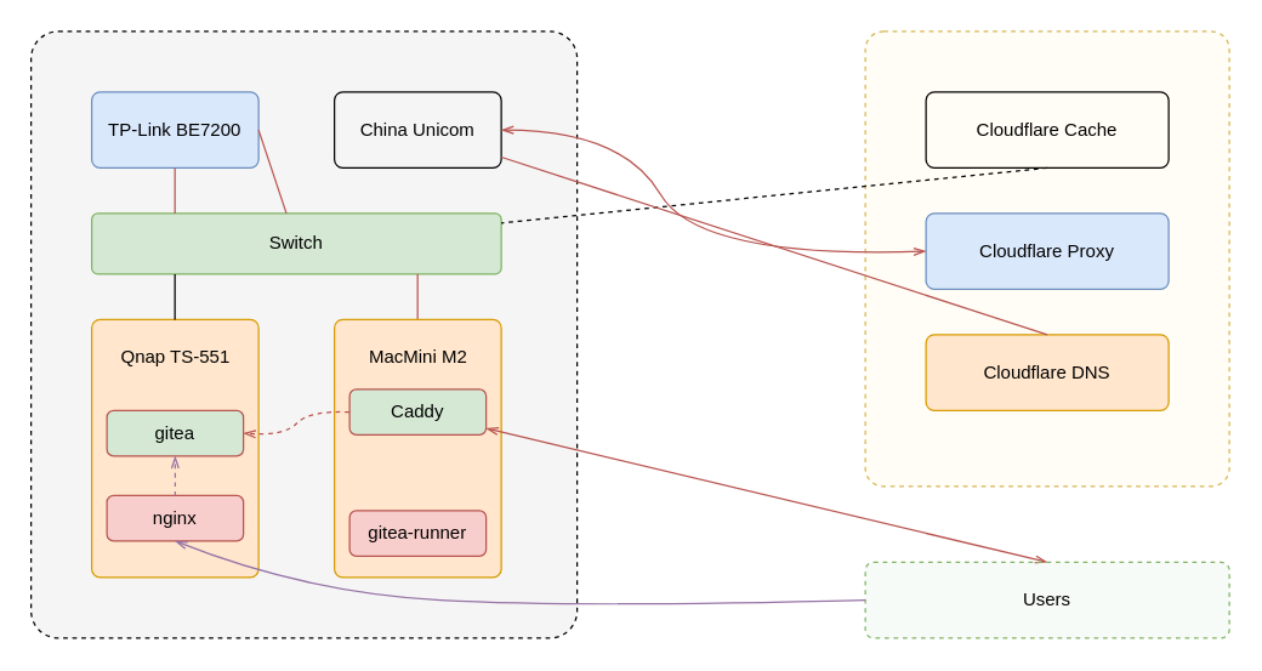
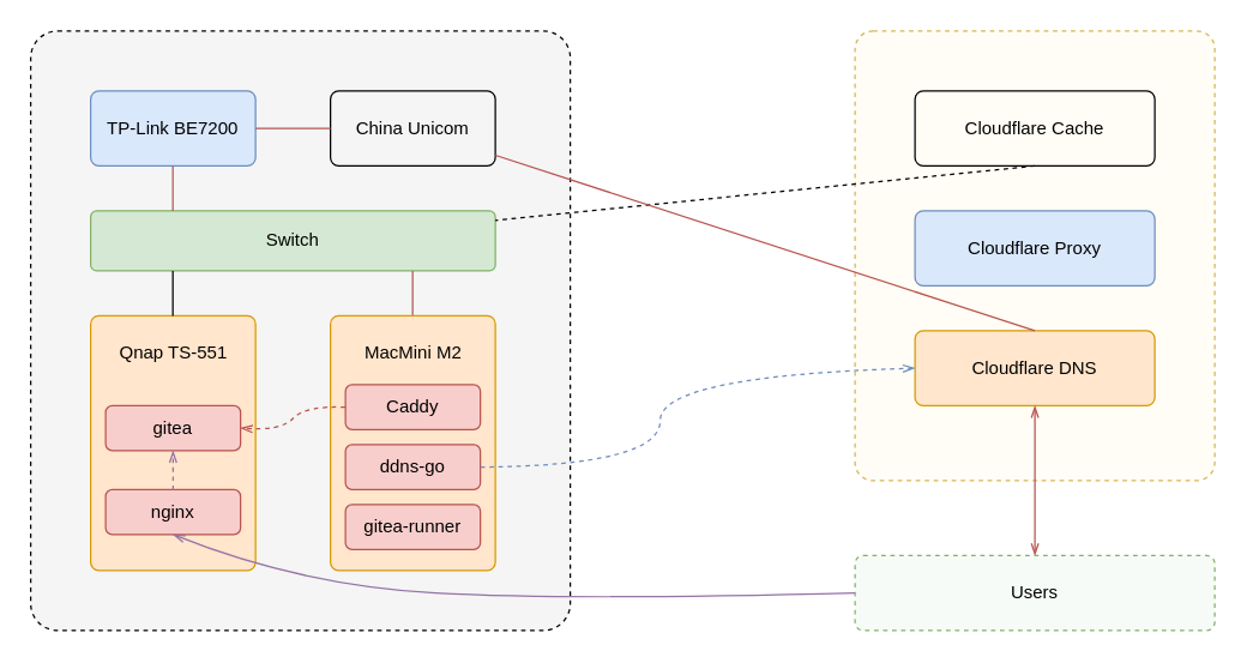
- <mxCell id="26" value="" style="curved=1;endArrow=openThin;html=1;rounded=0;fontFamily=Helvetica;fontSize=12;fontColor=default;exitX=1;exitY=0.5;exitDx=0;exitDy=0;entryX=0;entryY=0.5;entryDx=0;entryDy=0;startArrow=openThin;startFill=0;endFill=0;fillColor=#f8cecc;strokeColor=#b85450;" parent="2" source="6" target="23" edge="1"><mxGeometry width="50" height="50" relative="1" as="geometry"><mxPoint x="400" y="100" as="sourcePoint" /><mxPoint x="520" y="190" as="targetPoint" /><Array as="points"><mxPoint x="390" y="65" /><mxPoint x="440" y="150" /></Array></mxGeometry></mxCell>
- <mxCell id="9" value="" style="endArrow=none;html=1;rounded=0;fontFamily=Helvetica;fontSize=12;fontColor=default;strokeWidth=1;exitX=1;exitY=0.5;exitDx=0;exitDy=0;fillColor=#f8cecc;strokeColor=#b85450;" parent="2" source="7" target="5" edge="1"><mxGeometry width="50" height="50" relative="1" as="geometry"><mxPoint x="225" y="120" as="sourcePoint" /><mxPoint x="225.0" y="90" as="targetPoint" /></mxGeometry></mxCell>
+ <mxCell id="9" value="" style="endArrow=none;html=1;rounded=0;fontFamily=Helvetica;fontSize=12;fontColor=default;entryX=0;entryY=0.5;entryDx=0;entryDy=0;strokeWidth=1;exitX=1;exitY=0.5;exitDx=0;exitDy=0;fillColor=#f8cecc;strokeColor=#b85450;" parent="2" source="7" target="6" edge="1"><mxGeometry width="50" height="50" relative="1" as="geometry"><mxPoint x="225" y="120" as="sourcePoint" /><mxPoint x="225.0" y="90" as="targetPoint" /></mxGeometry></mxCell>
+ <mxCell id="30" value="" style="curved=1;endArrow=openThin;html=1;rounded=0;fontFamily=Helvetica;fontSize=12;fontColor=default;exitX=1;exitY=0.5;exitDx=0;exitDy=0;entryX=0;entryY=0.5;entryDx=0;entryDy=0;startArrow=none;startFill=0;endFill=0;fillColor=#dae8fc;strokeColor=#6c8ebf;dashed=1;" parent="2" source="19" target="22" edge="1"><mxGeometry width="50" height="50" relative="1" as="geometry"><mxPoint x="340" y="190" as="sourcePoint" /><mxPoint x="500" y="270" as="targetPoint" /><Array as="points"><mxPoint x="420" y="290" /><mxPoint x="420" y="230" /></Array></mxGeometry></mxCell>
- <mxCell id="17" value="Caddy" style="rounded=1;whiteSpace=wrap;html=1;align=center;verticalAlign=middle;fontFamily=Helvetica;fontSize=12;glass=0;shadow=0;fillColor=#d5e8d4;strokeColor=#b85450;strokeWidth=1;" parent="2" vertex="1"><mxGeometry x="210" y="236" width="90" height="30" as="geometry" /></mxCell>
+ <mxCell id="17" value="Caddy" style="rounded=1;whiteSpace=wrap;html=1;align=center;verticalAlign=middle;fontFamily=Helvetica;fontSize=12;glass=0;shadow=0;fillColor=#f8cecc;strokeColor=#b85450;strokeWidth=1;" parent="2" vertex="1"><mxGeometry x="210" y="236" width="90" height="30" as="geometry" /></mxCell>
- <mxCell id="14" value="gitea" style="rounded=1;whiteSpace=wrap;html=1;align=center;verticalAlign=middle;fontFamily=Helvetica;fontSize=12;glass=0;shadow=0;fillColor=#d5e8d4;strokeColor=#b85450;strokeWidth=1;" parent="2" vertex="1"><mxGeometry x="50" y="250" width="90" height="30" as="geometry" /></mxCell>
+ <mxCell id="14" value="gitea" style="rounded=1;whiteSpace=wrap;html=1;align=center;verticalAlign=middle;fontFamily=Helvetica;fontSize=12;glass=0;shadow=0;fillColor=#f8cecc;strokeColor=#b85450;strokeWidth=1;" parent="2" vertex="1"><mxGeometry x="50" y="250" width="90" height="30" as="geometry" /></mxCell>
+ <mxCell id="19" value="ddns-go" style="rounded=1;whiteSpace=wrap;html=1;align=center;verticalAlign=middle;fontFamily=Helvetica;fontSize=12;glass=0;shadow=0;fillColor=#f8cecc;strokeColor=#b85450;strokeWidth=1;" parent="2" vertex="1"><mxGeometry x="210" y="276" width="90" height="30" as="geometry" /></mxCell>
- <mxCell id="28" value="" style="endArrow=openThin;html=1;rounded=0;fontFamily=Helvetica;fontSize=12;fontColor=default;exitX=0.5;exitY=0;exitDx=0;exitDy=0;fillColor=#f8cecc;strokeColor=#b85450;endFill=0;startArrow=openThin;startFill=0;" parent="2" source="29" target="17" edge="1"><mxGeometry width="50" height="50" relative="1" as="geometry"><mxPoint x="670" y="320" as="sourcePoint" /><mxPoint x="610" y="290" as="targetPoint" /></mxGeometry></mxCell>
+ <mxCell id="28" value="" style="endArrow=openThin;html=1;rounded=0;fontFamily=Helvetica;fontSize=12;fontColor=default;entryX=0.5;entryY=1;entryDx=0;entryDy=0;exitX=0.5;exitY=0;exitDx=0;exitDy=0;fillColor=#f8cecc;strokeColor=#b85450;endFill=0;startArrow=openThin;startFill=0;" parent="2" source="29" target="22" edge="1"><mxGeometry width="50" height="50" relative="1" as="geometry"><mxPoint x="670" y="320" as="sourcePoint" /><mxPoint x="610" y="290" as="targetPoint" /></mxGeometry></mxCell>
